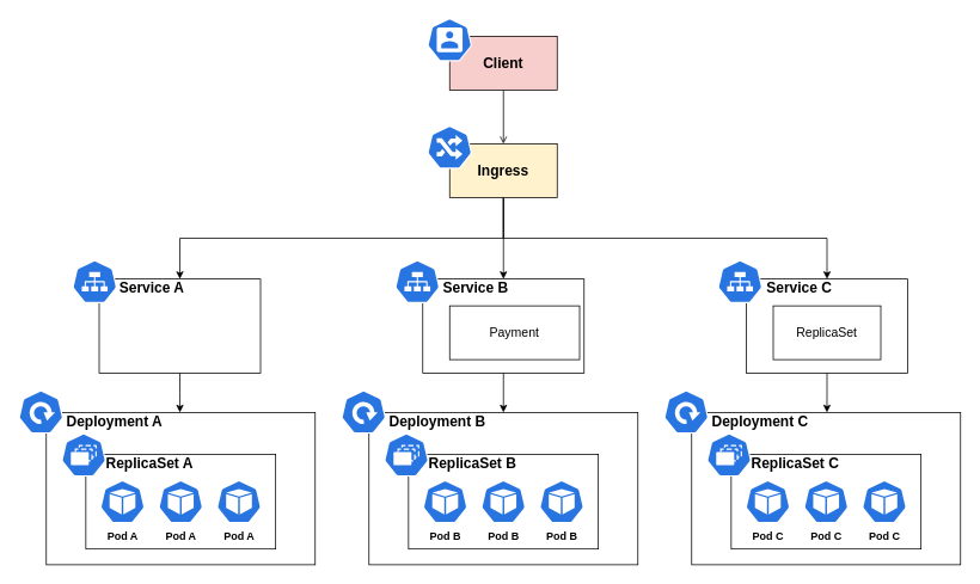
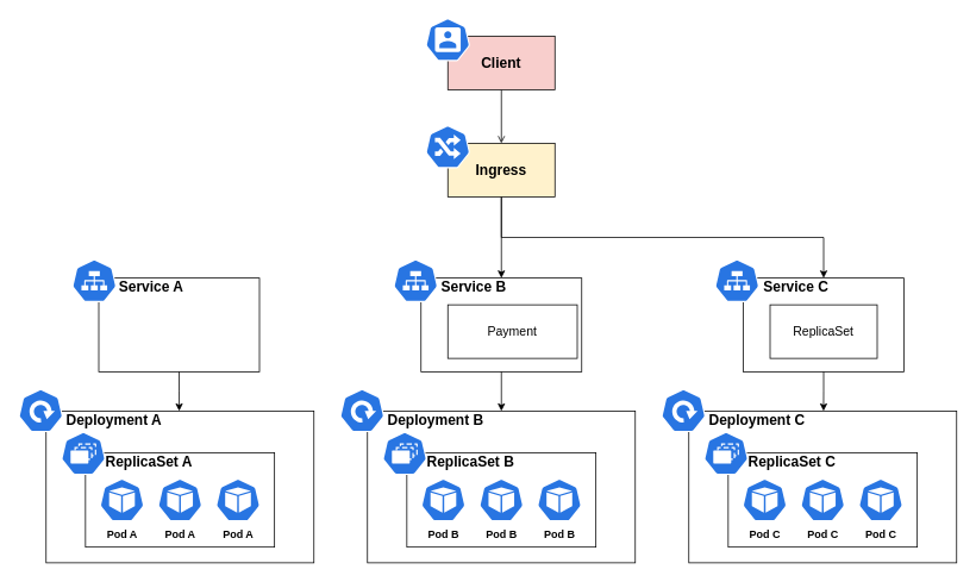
- <mxCell id="4" style="edgeStyle=orthogonalEdgeStyle;rounded=0;orthogonalLoop=1;jettySize=auto;html=1;entryX=0.5;entryY=0;entryDx=0;entryDy=0;exitX=0.5;exitY=1;exitDx=0;exitDy=0;" parent="1" source="7" target="16" edge="1"><mxGeometry relative="1" as="geometry" /></mxCell>
